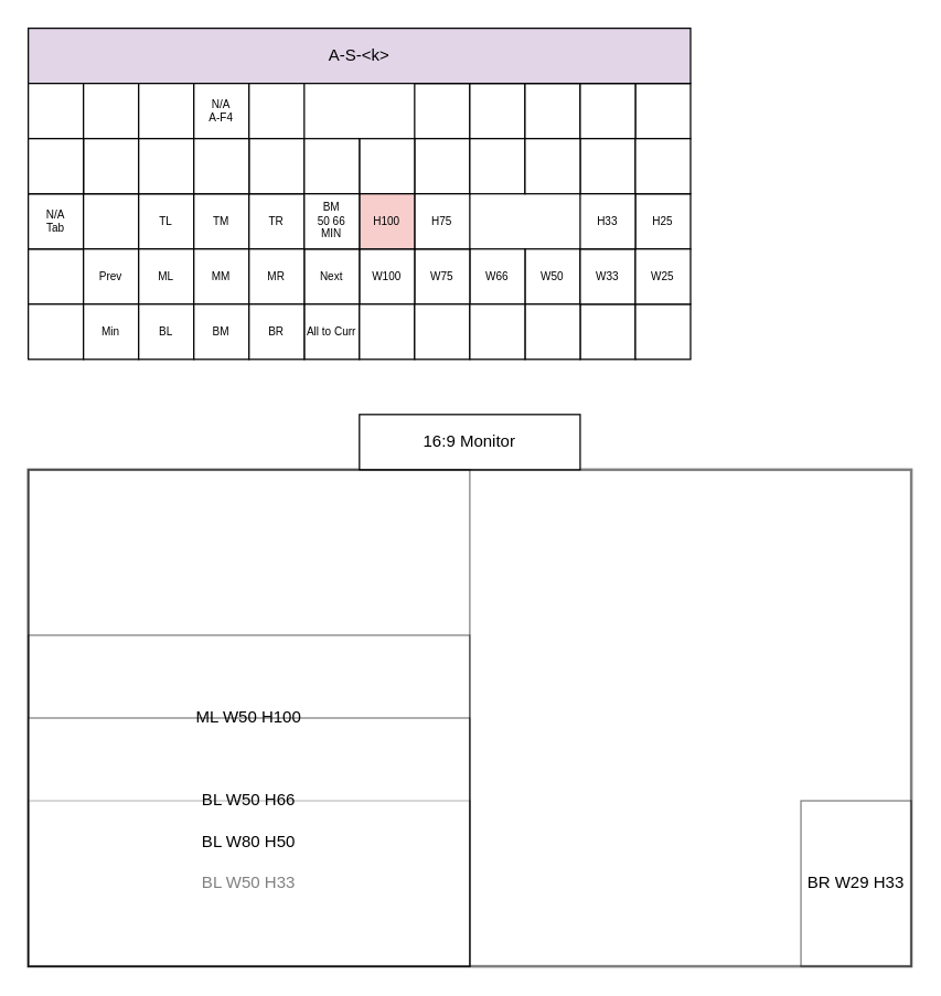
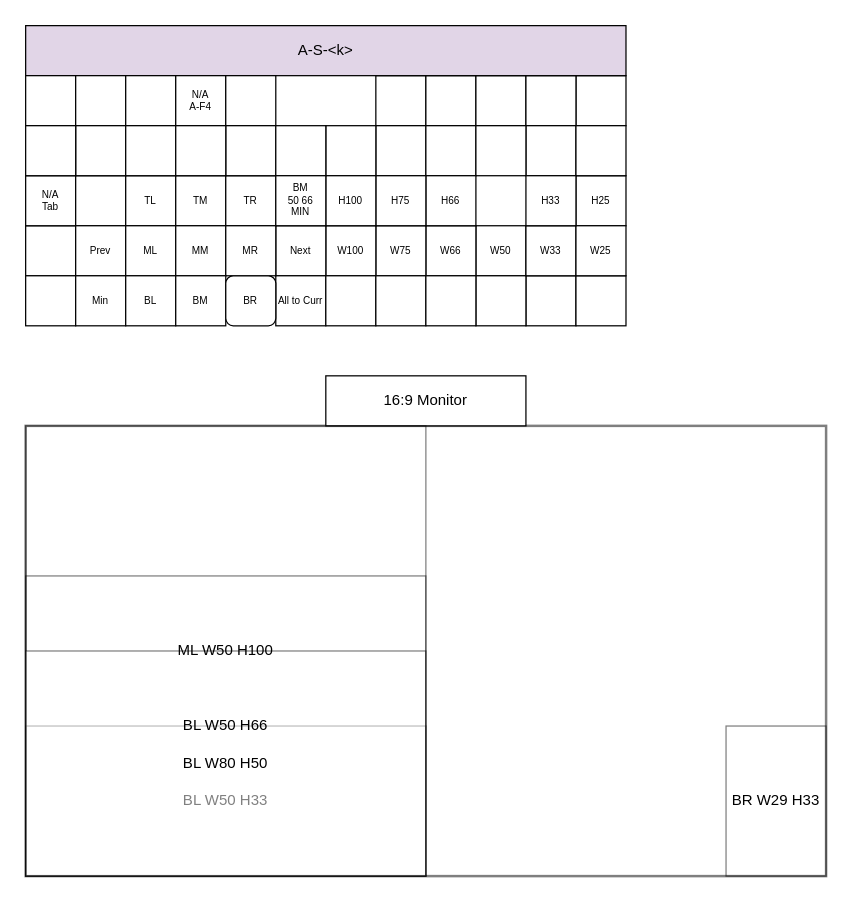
- <mxCell id="52" value="H100" style="rounded=0;whiteSpace=wrap;html=1;fontSize=8;fillColor=#f8cecc;" parent="1" vertex="1"><mxGeometry x="260" y="140" width="40" height="40" as="geometry" /></mxCell>
+ <mxCell id="52" value="H100" style="rounded=0;whiteSpace=wrap;html=1;fontSize=8;" parent="1" vertex="1"><mxGeometry x="260" y="140" width="40" height="40" as="geometry" /></mxCell>
+ <mxCell id="50" value="H66" style="rounded=0;whiteSpace=wrap;html=1;fontSize=8;" parent="1" vertex="1"><mxGeometry x="340" y="140" width="40" height="40" as="geometry" /></mxCell>
- <mxCell id="41" value="BR" style="rounded=0;whiteSpace=wrap;html=1;fontSize=8;" parent="1" vertex="1"><mxGeometry x="180" y="220" width="40" height="40" as="geometry" /></mxCell>
+ <mxCell id="41" value="BR" style="whiteSpace=wrap;html=1;fontSize=8;rounded=1;" parent="1" vertex="1"><mxGeometry x="180" y="220" width="40" height="40" as="geometry" /></mxCell>
